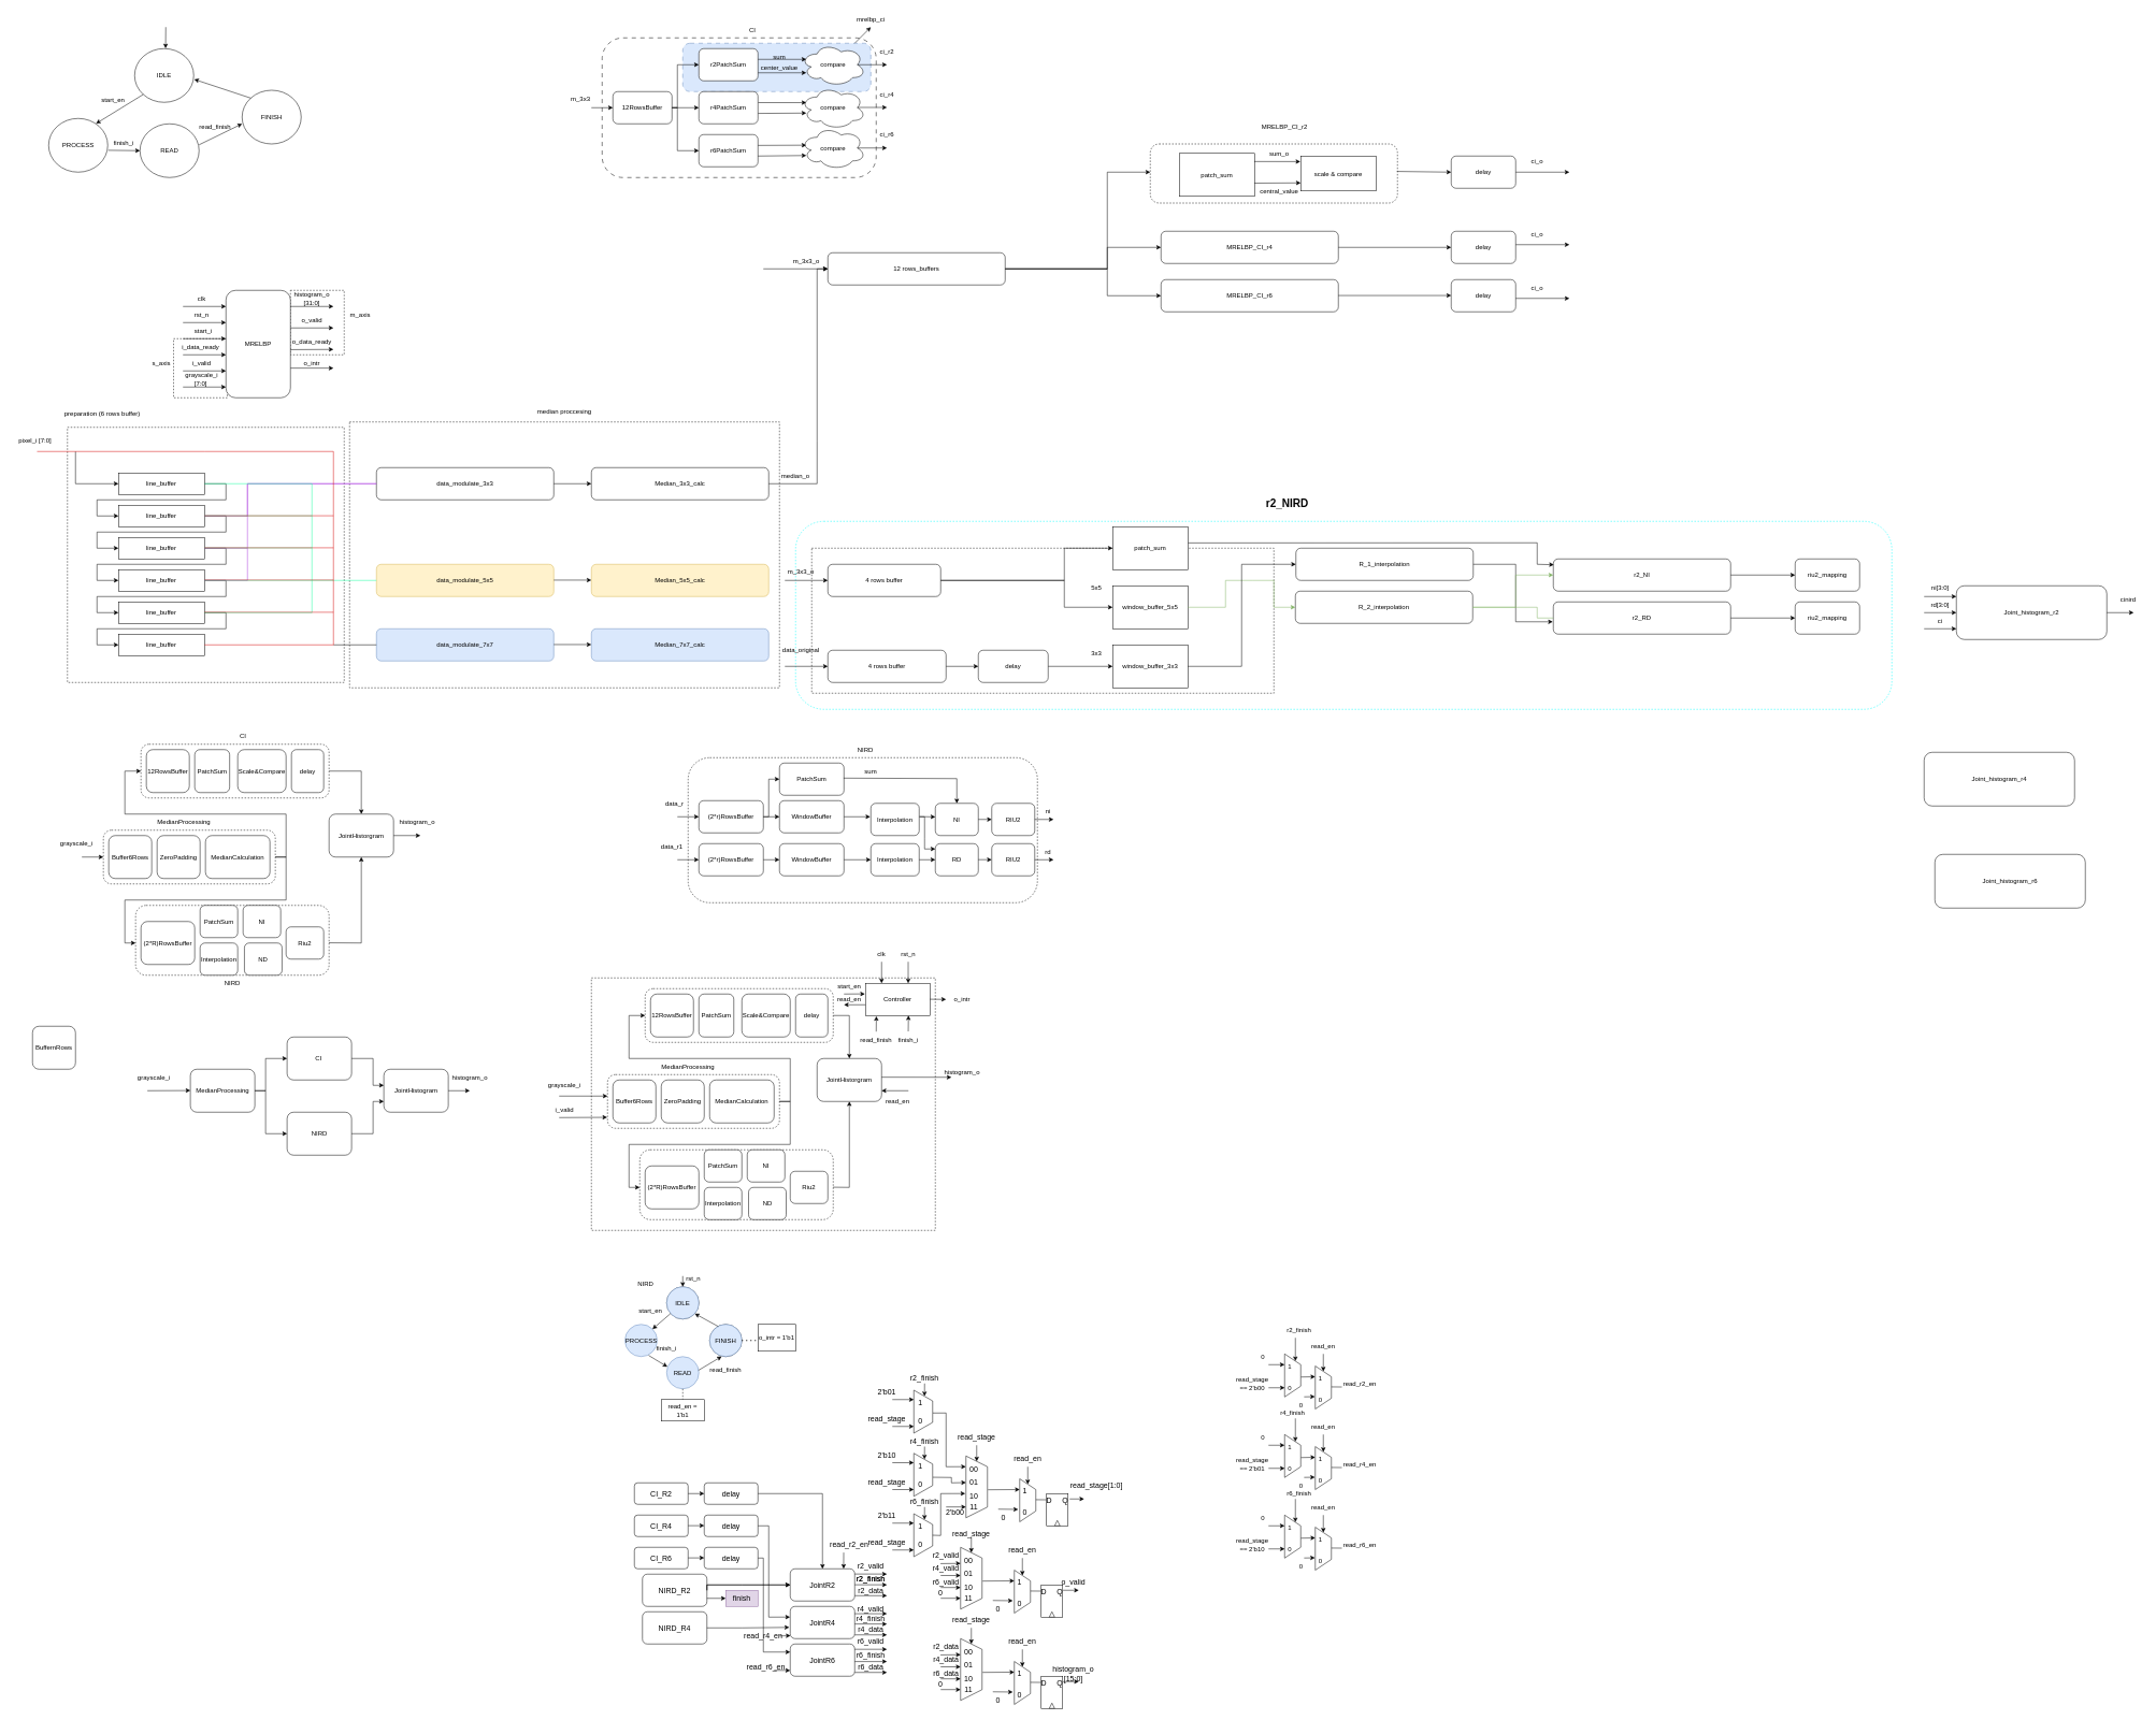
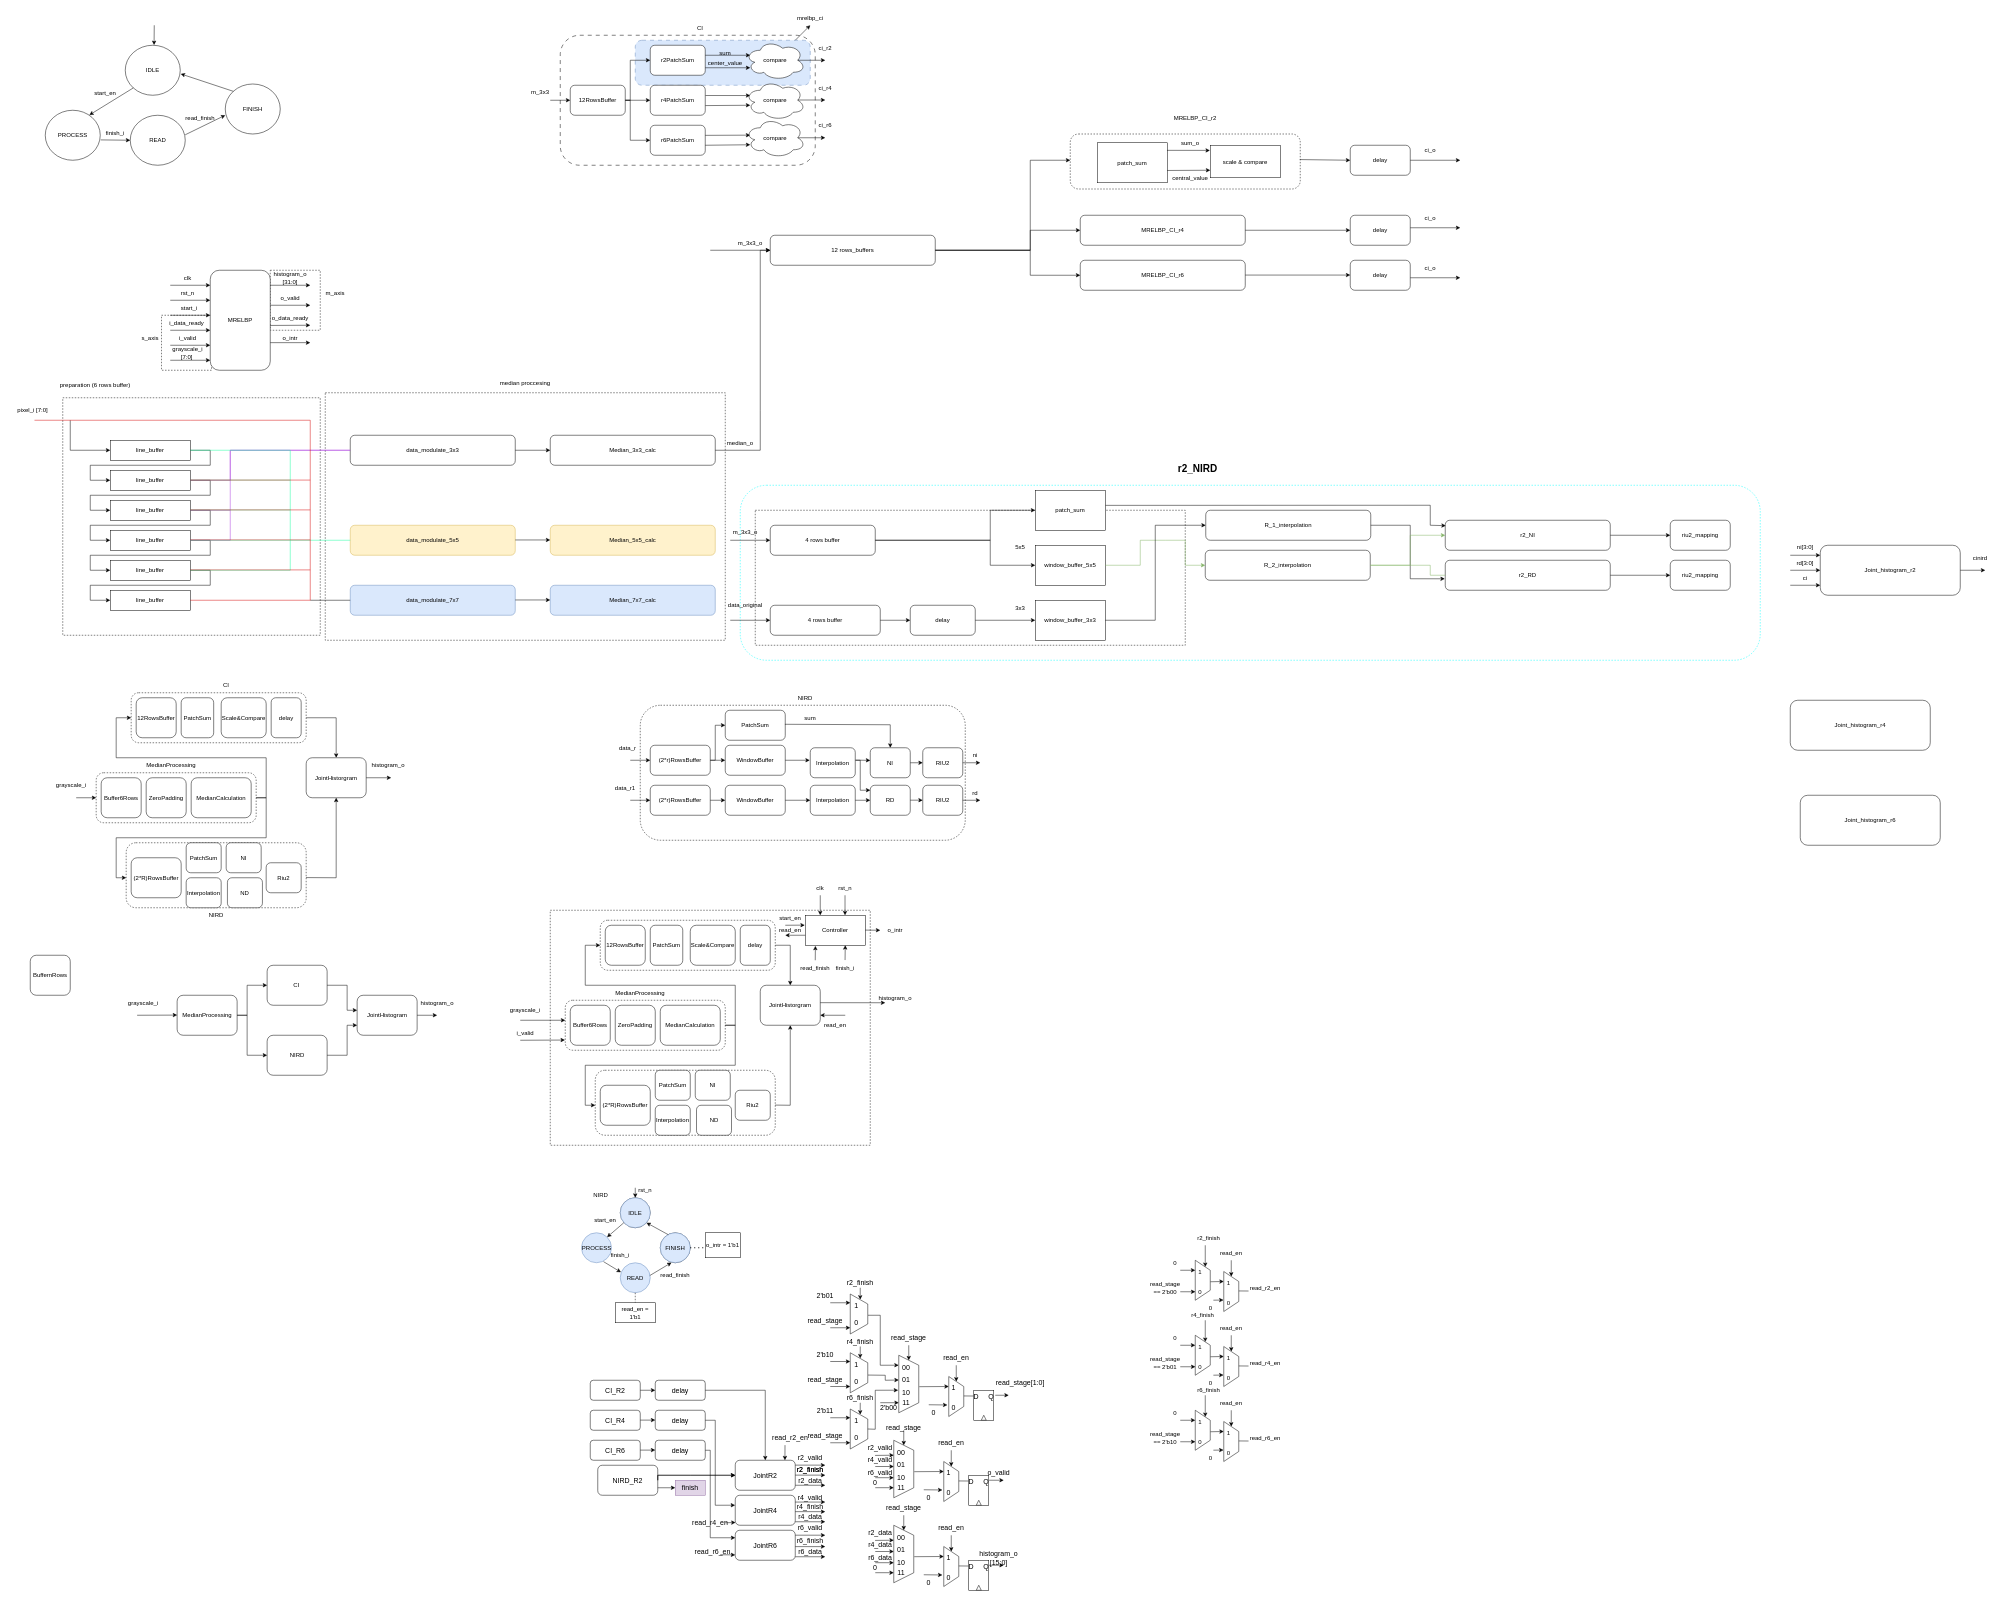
- <mxCell id="347" value="NIRD_R4" style="rounded=1;whiteSpace=wrap;html=1;fontSize=14;" parent="1" vertex="1"><mxGeometry x="1195" y="3000" width="120" height="60" as="geometry" /></mxCell>
- <mxCell id="350" value="" style="endArrow=classic;html=1;rounded=0;exitX=1;exitY=0.5;exitDx=0;exitDy=0;entryX=-0.015;entryY=0.652;entryDx=0;entryDy=0;entryPerimeter=0;fontSize=14;" parent="1" source="347" target="344" edge="1"><mxGeometry width="50" height="50" relative="1" as="geometry"><mxPoint x="1400" y="2990" as="sourcePoint" /><mxPoint x="1450" y="2940" as="targetPoint" /><Array as="points"><mxPoint x="1380" y="3030" /></Array></mxGeometry></mxCell>
